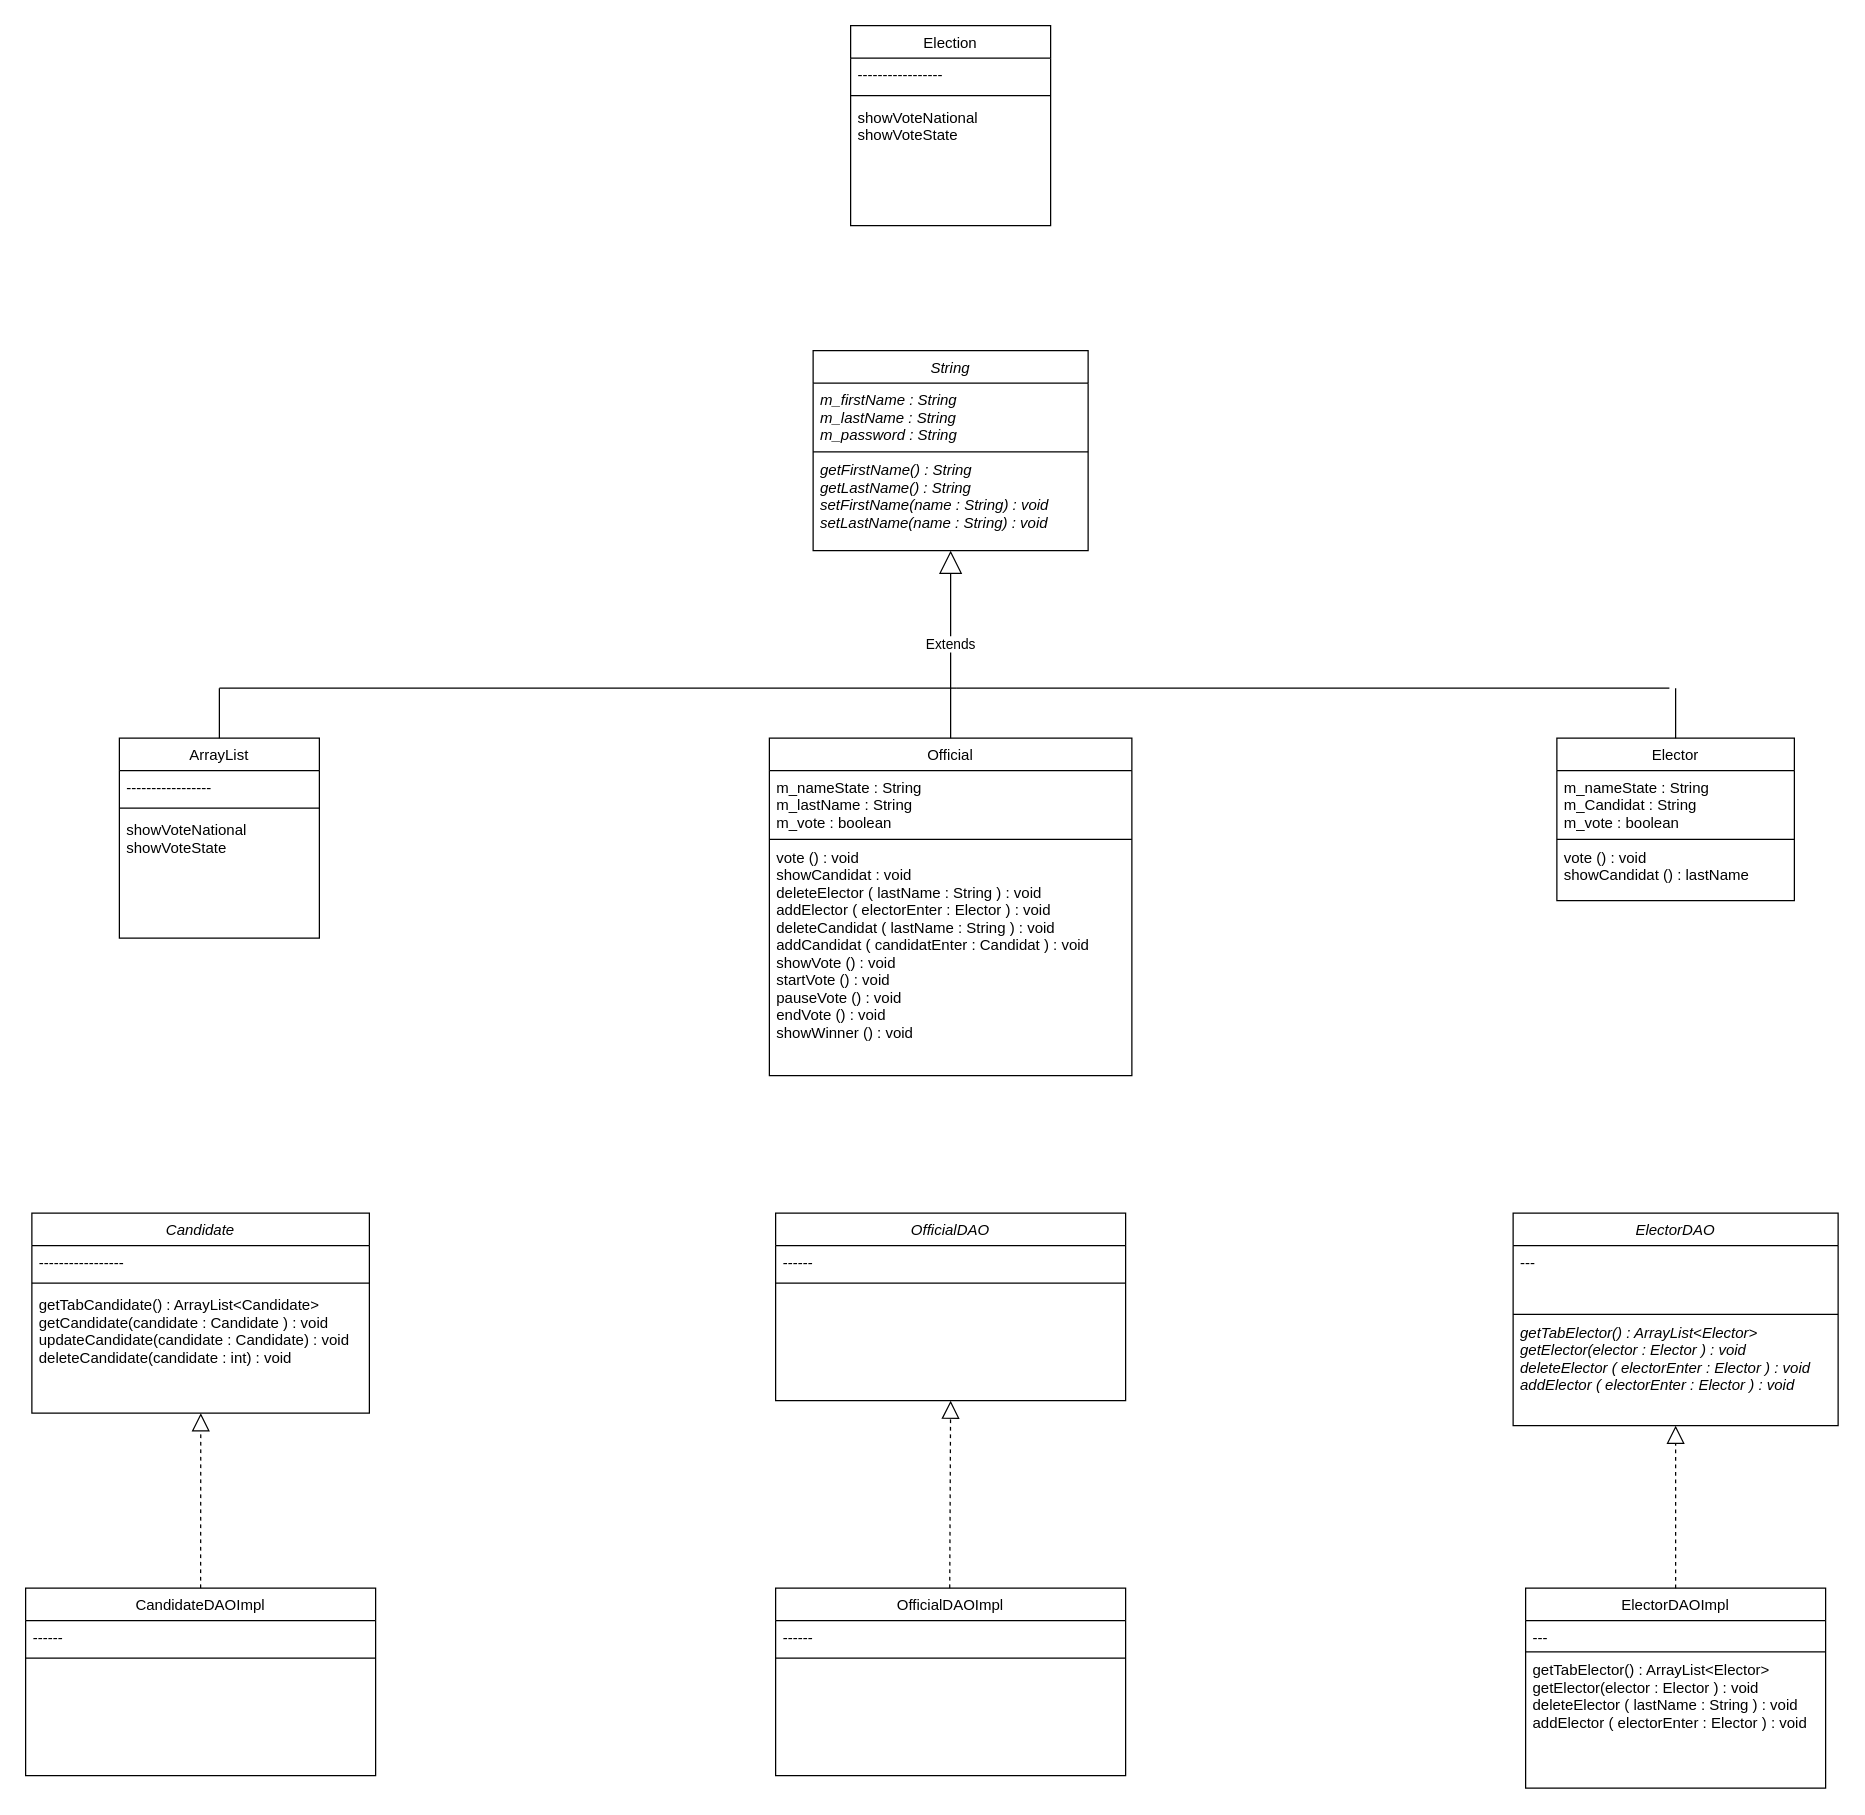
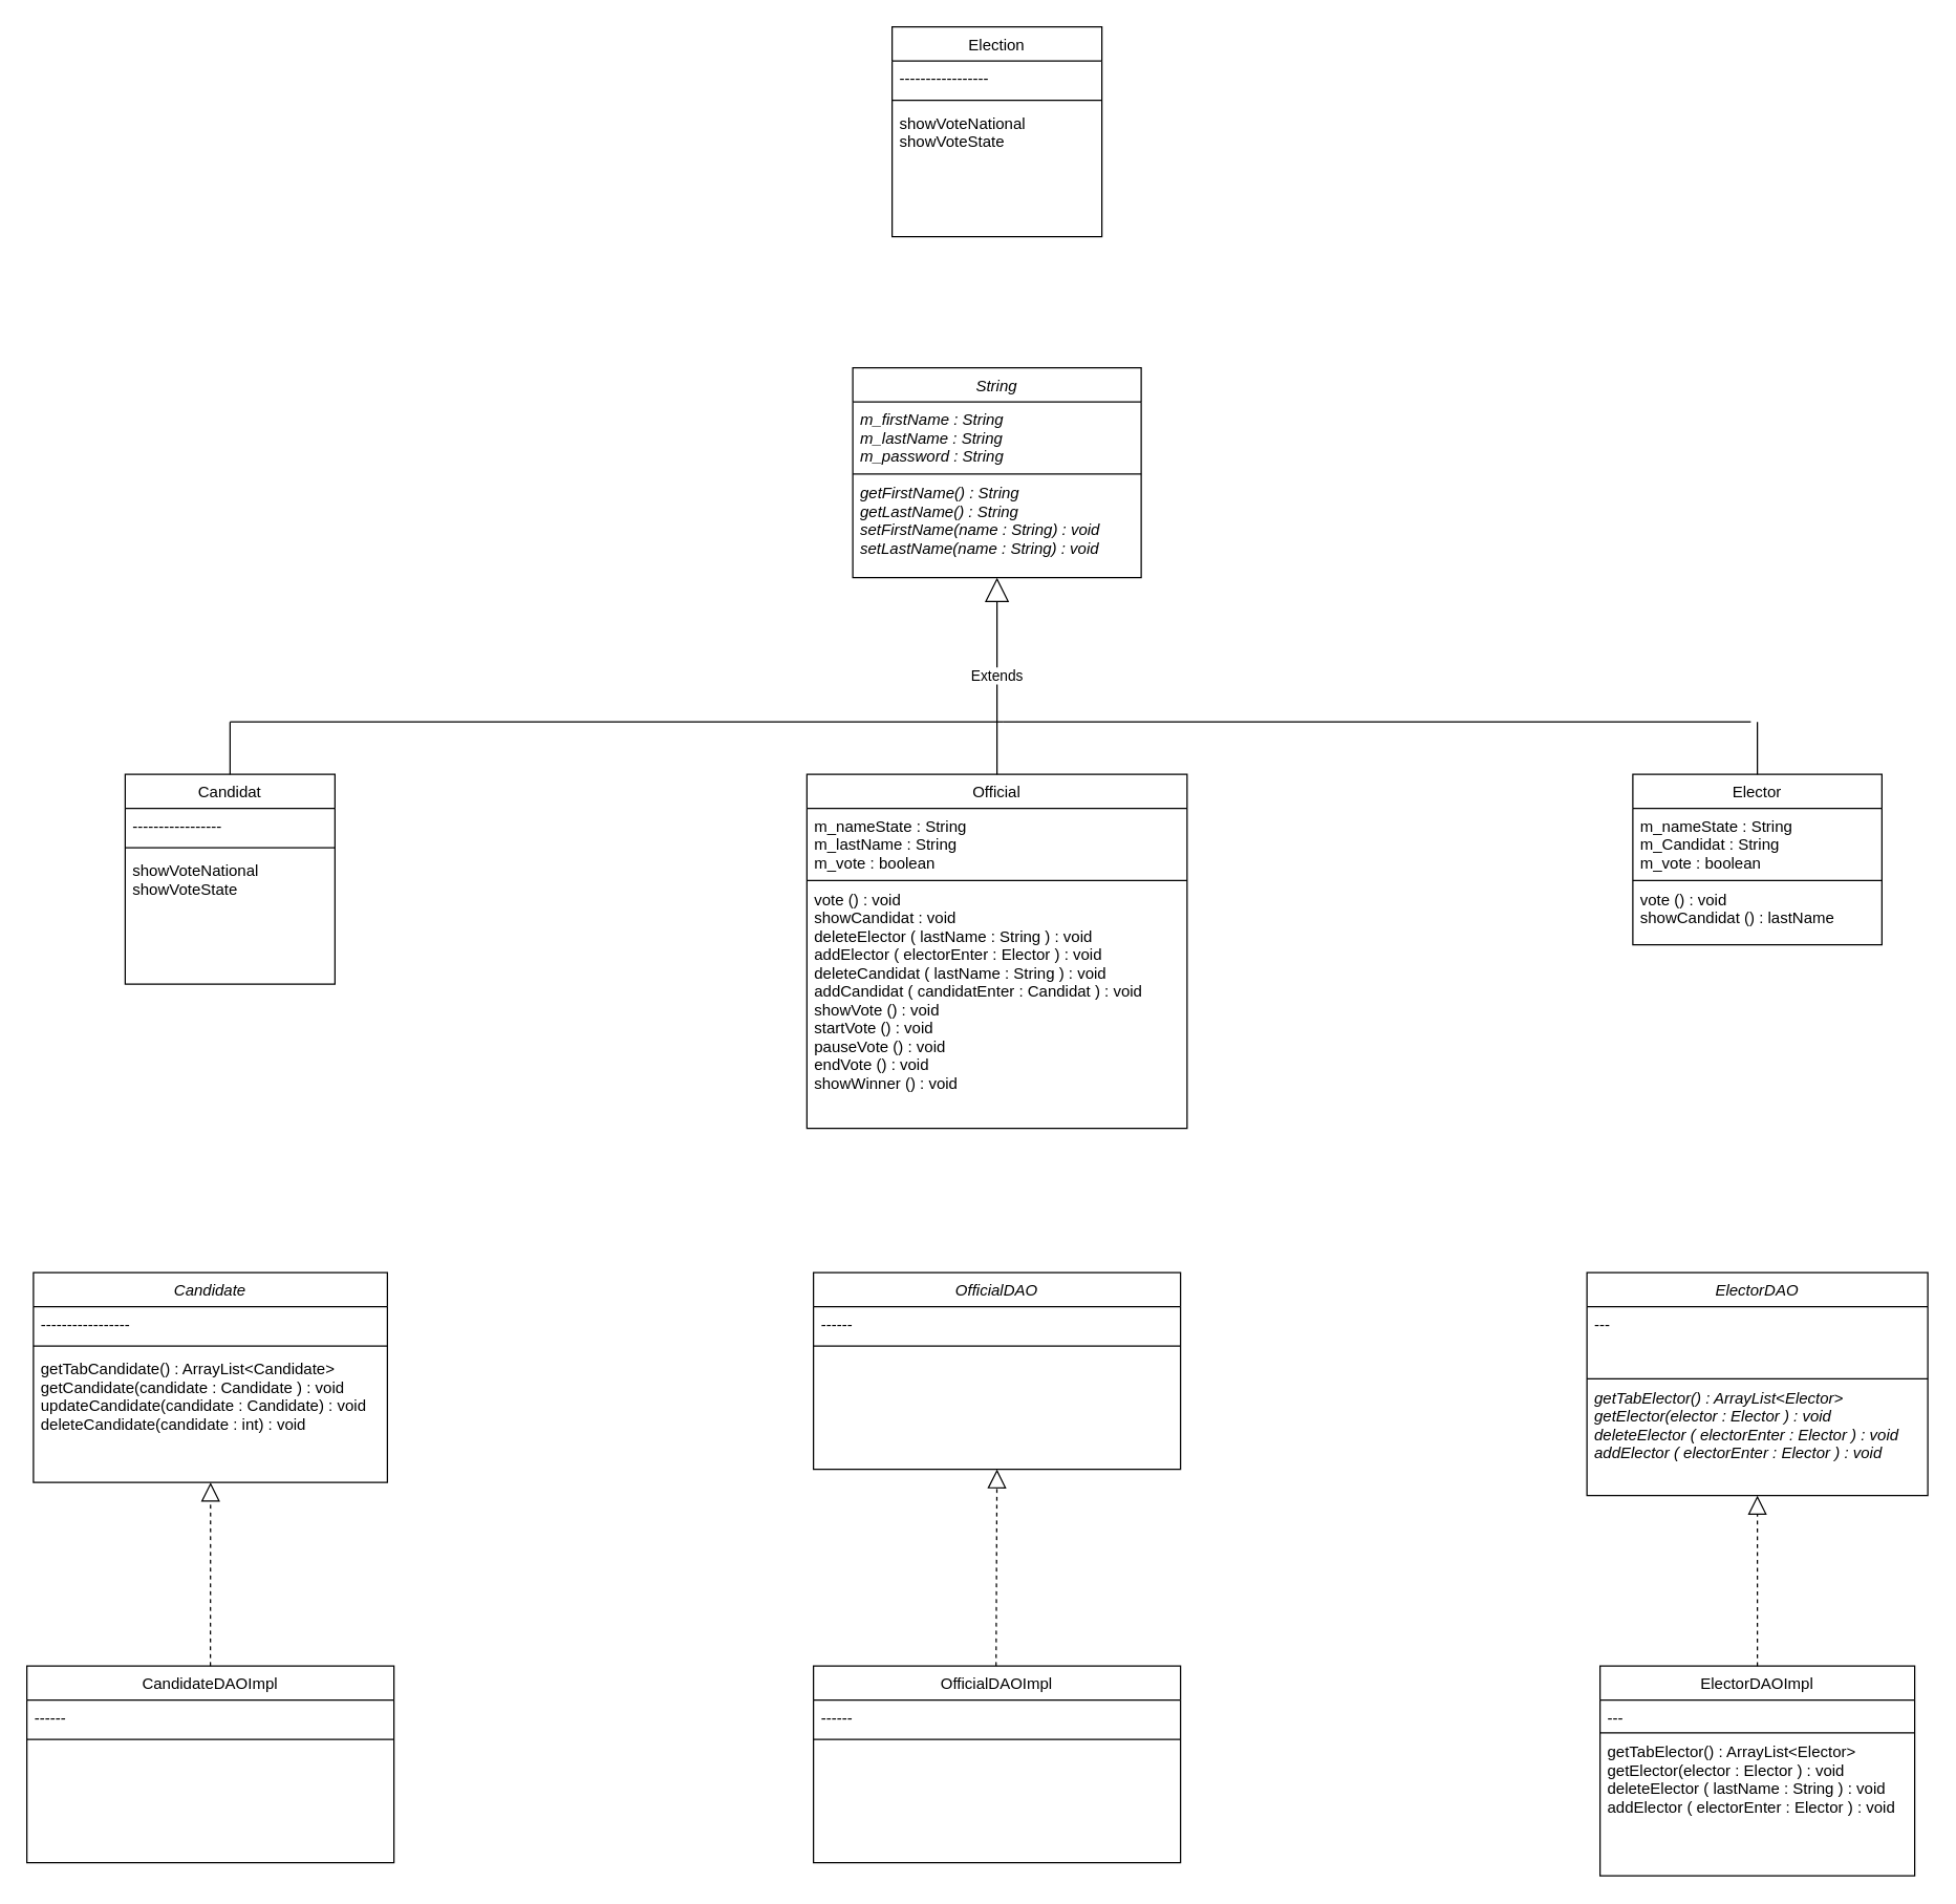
- <mxCell id="17" value="ArrayList" style="swimlane;fontStyle=0;align=center;verticalAlign=top;childLayout=stackLayout;horizontal=1;startSize=26;horizontalStack=0;resizeParent=1;resizeLast=0;collapsible=1;marginBottom=0;rounded=0;shadow=0;strokeWidth=1;" parent="1" vertex="1"><mxGeometry x="95" y="590" width="160" height="160" as="geometry"><mxRectangle x="340" y="380" width="170" height="26" as="alternateBounds" /></mxGeometry></mxCell>
+ <mxCell id="17" value="Candidat" style="swimlane;fontStyle=0;align=center;verticalAlign=top;childLayout=stackLayout;horizontal=1;startSize=26;horizontalStack=0;resizeParent=1;resizeLast=0;collapsible=1;marginBottom=0;rounded=0;shadow=0;strokeWidth=1;" parent="1" vertex="1"><mxGeometry x="95" y="590" width="160" height="160" as="geometry"><mxRectangle x="340" y="380" width="170" height="26" as="alternateBounds" /></mxGeometry></mxCell>
